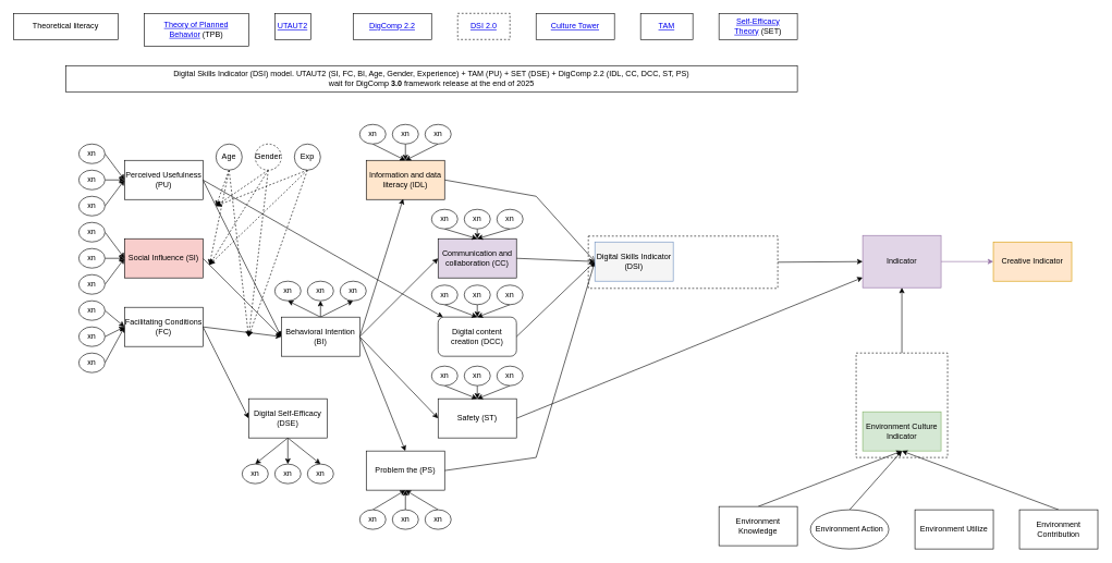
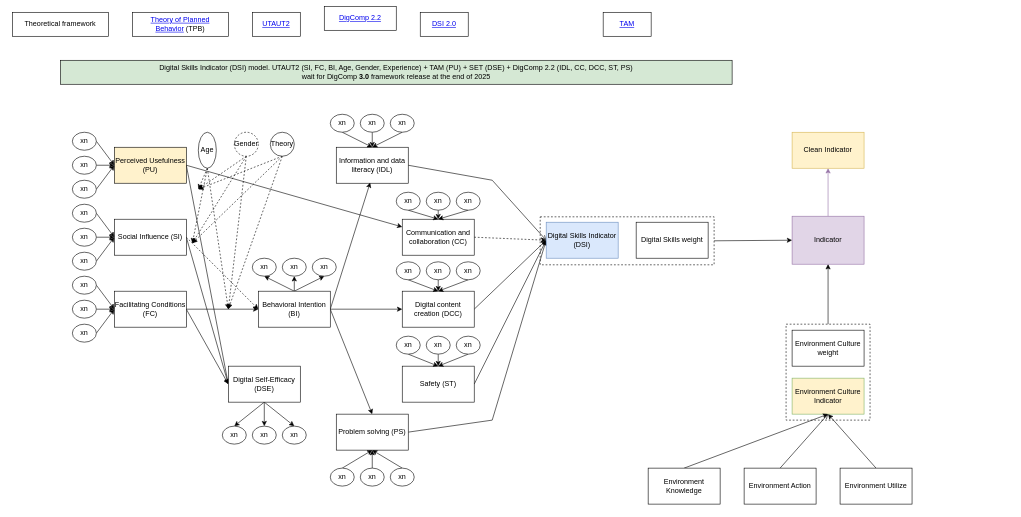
- <mxCell id="18" value="Theoretical literacy" style="rounded=0;whiteSpace=wrap;html=1;" parent="1" vertex="1"><mxGeometry x="20" y="20" width="160" height="40" as="geometry" /></mxCell>
+ <mxCell id="18" value="Theoretical framework" style="rounded=0;whiteSpace=wrap;html=1;" parent="1" vertex="1"><mxGeometry x="20" y="20" width="160" height="40" as="geometry" /></mxCell>
- <mxCell id="20" value="&lt;a href=&quot;https://www.researchgate.net/profile/Andreea-Molnar/publication/261705281/figure/fig2/AS:296846040813569@1447785019231/UTAUT2-Venkatesh-et-al-2012_W640.jpg&quot;&gt;UTAUT2&lt;/a&gt;" style="rounded=0;whiteSpace=wrap;html=1;" parent="1" vertex="1"><mxGeometry x="420" y="20" width="55" height="40" as="geometry" /></mxCell>
+ <mxCell id="20" value="&lt;a href=&quot;https://www.researchgate.net/profile/Andreea-Molnar/publication/261705281/figure/fig2/AS:296846040813569@1447785019231/UTAUT2-Venkatesh-et-al-2012_W640.jpg&quot;&gt;UTAUT2&lt;/a&gt;" style="rounded=0;whiteSpace=wrap;html=1;" parent="1" vertex="1"><mxGeometry x="420" y="20" width="80" height="40" as="geometry" /></mxCell>
- <mxCell id="6" value="&lt;a href=&quot;https://dx.doi.org/10.276/115376&quot;&gt;DigComp 2.2&lt;/a&gt;" style="rounded=0;whiteSpace=wrap;html=1;" parent="1" vertex="1"><mxGeometry x="540" y="20" width="120" height="40" as="geometry" /></mxCell>
+ <mxCell id="6" value="&lt;a href=&quot;https://dx.doi.org/10.276/115376&quot;&gt;DigComp 2.2&lt;/a&gt;" style="rounded=0;whiteSpace=wrap;html=1;" parent="1" vertex="1"><mxGeometry x="540" y="10" width="120" height="40" as="geometry" /></mxCell>
- <mxCell id="5" value="&lt;a href=&quot;https://dx.doi.org/10.276/897803&quot;&gt;DSI 2.0&lt;/a&gt;" style="rounded=0;whiteSpace=wrap;html=1;dashed=1;" parent="1" vertex="1"><mxGeometry x="700" y="20" width="80" height="40" as="geometry" /></mxCell>
+ <mxCell id="5" value="&lt;a href=&quot;https://dx.doi.org/10.276/897803&quot;&gt;DSI 2.0&lt;/a&gt;" style="rounded=0;whiteSpace=wrap;html=1;" parent="1" vertex="1"><mxGeometry x="700" y="20" width="80" height="40" as="geometry" /></mxCell>
- <mxCell id="27" value="&lt;a href=&quot;https://media.springernature.com/full/springer-static/image/art%3A10.101%2Fs43621-024-00350-y/MediaObjects/43621_2024_350_Fig2_HTML.png&quot;&gt;Culture Tower&lt;/a&gt;" style="rounded=0;whiteSpace=wrap;html=1;" parent="1" vertex="1"><mxGeometry x="820" y="20" width="120" height="40" as="geometry" /></mxCell>
- <mxCell id="48" value="&lt;a href=&quot;https://upload.wikimedia.org/wikipedia/commons/6/67/Technology_Acceptance_Model.png&quot;&gt;TAM&lt;/a&gt;" style="rounded=0;whiteSpace=wrap;html=1;" parent="1" vertex="1"><mxGeometry x="980" y="20" width="80" height="40" as="geometry" /></mxCell>
+ <mxCell id="48" value="&lt;a href=&quot;https://upload.wikimedia.org/wikipedia/commons/6/67/Technology_Acceptance_Model.png&quot;&gt;TAM&lt;/a&gt;" style="rounded=0;whiteSpace=wrap;html=1;" parent="1" vertex="1"><mxGeometry x="1005" y="20" width="80" height="40" as="geometry" /></mxCell>
- <mxCell id="129" value="&lt;a href=&quot;https://www.researchgate.net/publication/380258688/figure/fig2/AS:11431281240628974@1714752599769/Self-efficacy-theory-Bandura-1986_W640.jpg&quot;&gt;Self-Efficacy Theory&lt;/a&gt;&amp;nbsp;(SET)" style="rounded=0;whiteSpace=wrap;html=1;" parent="1" vertex="1"><mxGeometry x="1100" y="20" width="120" height="40" as="geometry" /></mxCell>
- <mxCell id="19" value="&lt;a href=&quot;https://cdn.serc.carleton.edu/images/ASCN/change_theories/collection/figure_1._theory_planned_behavior_model_adapted_from_ajzen_2005..webp&quot;&gt;Theory of Planned Behavior&lt;/a&gt;&amp;nbsp;(TPB)" style="rounded=0;whiteSpace=wrap;html=1;" parent="1" vertex="1"><mxGeometry x="220" y="20" width="160" height="50" as="geometry" /></mxCell>
+ <mxCell id="19" value="&lt;a href=&quot;https://cdn.serc.carleton.edu/images/ASCN/change_theories/collection/figure_1._theory_planned_behavior_model_adapted_from_ajzen_2005..webp&quot;&gt;Theory of Planned Behavior&lt;/a&gt;&amp;nbsp;(TPB)" style="rounded=0;whiteSpace=wrap;html=1;" parent="1" vertex="1"><mxGeometry x="220" y="20" width="160" height="40" as="geometry" /></mxCell>
- <mxCell id="4" value="Digital Skills Indicator (DSI) model. UTAUT2 (SI, FC, BI, Age, Gender, Experience) + TAM (PU) + SET (DSE) + DigComp 2.2 (IDL, CC, DCC, ST, PS)&lt;div&gt;wait for&amp;nbsp;DigComp &lt;b&gt;3.0 &lt;/b&gt;framework release at the end of 2025&lt;/div&gt;" style="rounded=0;whiteSpace=wrap;html=1;" parent="1" vertex="1"><mxGeometry x="100" y="100" width="1120" height="40" as="geometry" /></mxCell>
+ <mxCell id="4" value="Digital Skills Indicator (DSI) model. UTAUT2 (SI, FC, BI, Age, Gender, Experience) + TAM (PU) + SET (DSE) + DigComp 2.2 (IDL, CC, DCC, ST, PS)&lt;div&gt;wait for&amp;nbsp;DigComp &lt;b&gt;3.0 &lt;/b&gt;framework release at the end of 2025&lt;/div&gt;" style="rounded=0;whiteSpace=wrap;html=1;fillColor=#d5e8d4;" parent="1" vertex="1"><mxGeometry x="100" y="100" width="1120" height="40" as="geometry" /></mxCell>
- <mxCell id="84" value="Age" style="ellipse;whiteSpace=wrap;html=1;" parent="1" vertex="1"><mxGeometry x="330" y="220" width="40" height="40" as="geometry" /></mxCell>
+ <mxCell id="84" value="Age" style="ellipse;whiteSpace=wrap;html=1;" parent="1" vertex="1"><mxGeometry x="330" y="220" width="30" height="60" as="geometry" /></mxCell>
- <mxCell id="88" value="Exp" style="ellipse;whiteSpace=wrap;html=1;" parent="1" vertex="1"><mxGeometry x="450" y="220" width="40" height="40" as="geometry" /></mxCell>
+ <mxCell id="88" value="Theory" style="ellipse;whiteSpace=wrap;html=1;" parent="1" vertex="1"><mxGeometry x="450" y="220" width="40" height="40" as="geometry" /></mxCell>
+ <mxCell id="23" value="Clean Indicator" style="rounded=0;whiteSpace=wrap;html=1;fillColor=#fff2cc;strokeColor=#d6b656;" parent="1" vertex="1"><mxGeometry x="1320" y="220" width="120" height="60" as="geometry" /></mxCell>
- <mxCell id="35" value="Perceived Usefulness (PU)" style="rounded=0;whiteSpace=wrap;html=1;" parent="1" vertex="1"><mxGeometry x="190" y="245" width="120" height="60" as="geometry" /></mxCell>
+ <mxCell id="35" value="Perceived Usefulness (PU)" style="rounded=0;whiteSpace=wrap;html=1;fillColor=#fff2cc;" parent="1" vertex="1"><mxGeometry x="190" y="245" width="120" height="60" as="geometry" /></mxCell>
- <mxCell id="8" value="Information and data literacy (IDL)" style="rounded=0;whiteSpace=wrap;html=1;fillColor=#ffe6cc;" parent="1" vertex="1"><mxGeometry x="560" y="245" width="120" height="60" as="geometry" /></mxCell>
+ <mxCell id="8" value="Information and data literacy (IDL)" style="rounded=0;whiteSpace=wrap;html=1;" parent="1" vertex="1"><mxGeometry x="560" y="245" width="120" height="60" as="geometry" /></mxCell>
+ <mxCell id="24" style="edgeStyle=orthogonalEdgeStyle;rounded=0;orthogonalLoop=1;jettySize=auto;html=1;exitX=0.5;exitY=0;exitDx=0;exitDy=0;entryX=0.5;entryY=1;entryDx=0;entryDy=0;fillColor=#e1d5e7;strokeColor=#9673a6;" parent="1" source="26" target="23" edge="1"><mxGeometry relative="1" as="geometry" /></mxCell>
- <mxCell id="34" style="rounded=0;orthogonalLoop=1;jettySize=auto;html=1;exitX=1;exitY=0.5;exitDx=0;exitDy=0;" parent="1" source="35" target="12" edge="1"><mxGeometry relative="1" as="geometry" /></mxCell>
+ <mxCell id="34" style="rounded=0;orthogonalLoop=1;jettySize=auto;html=1;exitX=1;exitY=0.5;exitDx=0;exitDy=0;entryX=0;entryY=0.5;entryDx=0;entryDy=0;" parent="1" source="35" target="74" edge="1"><mxGeometry relative="1" as="geometry" /></mxCell>
- <mxCell id="32" value="Social Influence (SI)" style="rounded=0;whiteSpace=wrap;html=1;fillColor=#f8cecc;" parent="1" vertex="1"><mxGeometry x="190" y="365" width="120" height="60" as="geometry" /></mxCell>
+ <mxCell id="32" value="Social Influence (SI)" style="rounded=0;whiteSpace=wrap;html=1;" parent="1" vertex="1"><mxGeometry x="190" y="365" width="120" height="60" as="geometry" /></mxCell>
- <mxCell id="10" value="Communication and collaboration (CC)" style="rounded=0;whiteSpace=wrap;html=1;fillColor=#e1d5e7;" parent="1" vertex="1"><mxGeometry x="670" y="365" width="120" height="60" as="geometry" /></mxCell>
+ <mxCell id="10" value="Communication and collaboration (CC)" style="rounded=0;whiteSpace=wrap;html=1;" parent="1" vertex="1"><mxGeometry x="670" y="365" width="120" height="60" as="geometry" /></mxCell>
- <mxCell id="9" style="rounded=0;orthogonalLoop=1;jettySize=auto;html=1;exitX=1;exitY=0.5;exitDx=0;exitDy=0;entryX=0;entryY=0.5;entryDx=0;entryDy=0;" parent="1" source="10" target="17" edge="1"><mxGeometry relative="1" as="geometry" /></mxCell>
+ <mxCell id="9" style="rounded=0;orthogonalLoop=1;jettySize=auto;html=1;exitX=1;exitY=0.5;exitDx=0;exitDy=0;entryX=0;entryY=0.5;entryDx=0;entryDy=0;dashed=1;" parent="1" source="10" target="17" edge="1"><mxGeometry relative="1" as="geometry" /></mxCell>
- <mxCell id="17" value="Digital Skills Indicator (DSI)" style="rounded=0;whiteSpace=wrap;html=1;fillColor=#f5f5f5;strokeColor=#6c8ebf;" parent="1" vertex="1"><mxGeometry x="910" y="370" width="120" height="60" as="geometry" /></mxCell>
+ <mxCell id="17" value="Digital Skills Indicator (DSI)" style="rounded=0;whiteSpace=wrap;html=1;fillColor=#dae8fc;strokeColor=#6c8ebf;" parent="1" vertex="1"><mxGeometry x="910" y="370" width="120" height="60" as="geometry" /></mxCell>
+ <mxCell id="28" value="Digital Skills weight" style="rounded=0;whiteSpace=wrap;html=1;" parent="1" vertex="1"><mxGeometry x="1060" y="370" width="120" height="60" as="geometry" /></mxCell>
- <mxCell id="25" style="edgeStyle=orthogonalEdgeStyle;rounded=0;orthogonalLoop=1;jettySize=auto;html=1;exitX=1;exitY=0.5;exitDx=0;exitDy=0;entryX=0;entryY=0.5;entryDx=0;entryDy=0;fillColor=#e1d5e7;strokeColor=#9673a6;" parent="1" source="26" target="22" edge="1"><mxGeometry relative="1" as="geometry" /></mxCell>
- <mxCell id="22" value="Creative Indicator" style="rounded=0;whiteSpace=wrap;html=1;fillColor=#ffe6cc;strokeColor=#d79b00;" parent="1" vertex="1"><mxGeometry x="1520" y="370" width="120" height="60" as="geometry" /></mxCell>
- <mxCell id="30" style="rounded=0;orthogonalLoop=1;jettySize=auto;html=1;exitX=1;exitY=0.5;exitDx=0;exitDy=0;entryX=0;entryY=0.5;entryDx=0;entryDy=0;" parent="1" source="32" target="47" edge="1"><mxGeometry relative="1" as="geometry" /></mxCell>
+ <mxCell id="30" style="rounded=0;orthogonalLoop=1;jettySize=auto;html=1;exitX=1;exitY=0.5;exitDx=0;exitDy=0;entryX=0;entryY=0.5;entryDx=0;entryDy=0;dashed=1;" parent="1" source="32" target="47" edge="1"><mxGeometry relative="1" as="geometry" /></mxCell>
- <mxCell id="40" style="rounded=0;orthogonalLoop=1;jettySize=auto;html=1;exitX=1;exitY=0.5;exitDx=0;exitDy=0;entryX=0;entryY=0.5;entryDx=0;entryDy=0;" parent="1" source="47" target="10" edge="1"><mxGeometry relative="1" as="geometry" /></mxCell>
- <mxCell id="33" style="rounded=0;orthogonalLoop=1;jettySize=auto;html=1;exitX=1;exitY=0.5;exitDx=0;exitDy=0;entryX=0;entryY=0.5;entryDx=0;entryDy=0;" parent="1" source="35" target="47" edge="1"><mxGeometry relative="1" as="geometry" /></mxCell>
+ <mxCell id="33" style="rounded=0;orthogonalLoop=1;jettySize=auto;html=1;exitX=1;exitY=0.5;exitDx=0;exitDy=0;" parent="1" source="35" target="10" edge="1"><mxGeometry relative="1" as="geometry" /></mxCell>
- <mxCell id="38" value="Facilitating Conditions (FC)" style="rounded=0;whiteSpace=wrap;html=1;" parent="1" vertex="1"><mxGeometry x="190" y="470" width="120" height="60" as="geometry" /></mxCell>
+ <mxCell id="38" value="Facilitating Conditions (FC)" style="rounded=0;whiteSpace=wrap;html=1;" parent="1" vertex="1"><mxGeometry x="190" y="485" width="120" height="60" as="geometry" /></mxCell>
+ <mxCell id="31" style="rounded=0;orthogonalLoop=1;jettySize=auto;html=1;exitX=1;exitY=0.5;exitDx=0;exitDy=0;entryX=0;entryY=0.5;entryDx=0;entryDy=0;" parent="1" source="32" target="74" edge="1"><mxGeometry relative="1" as="geometry" /></mxCell>
+ <mxCell id="41" style="rounded=0;orthogonalLoop=1;jettySize=auto;html=1;exitX=1;exitY=0.5;exitDx=0;exitDy=0;entryX=0;entryY=0.5;entryDx=0;entryDy=0;" parent="1" source="47" target="12" edge="1"><mxGeometry relative="1" as="geometry" /></mxCell>
- <mxCell id="12" value="Digital content creation (DCC)" style="whiteSpace=wrap;html=1;rounded=1;" parent="1" vertex="1"><mxGeometry x="670" y="485" width="120" height="60" as="geometry" /></mxCell>
+ <mxCell id="12" value="Digital content creation (DCC)" style="rounded=0;whiteSpace=wrap;html=1;" parent="1" vertex="1"><mxGeometry x="670" y="485" width="120" height="60" as="geometry" /></mxCell>
- <mxCell id="13" style="rounded=0;orthogonalLoop=1;jettySize=auto;html=1;exitX=1;exitY=0.5;exitDx=0;exitDy=0;" parent="1" source="14" target="26" edge="1"><mxGeometry relative="1" as="geometry" /></mxCell>
+ <mxCell id="13" style="rounded=0;orthogonalLoop=1;jettySize=auto;html=1;exitX=1;exitY=0.5;exitDx=0;exitDy=0;entryX=0;entryY=0.5;entryDx=0;entryDy=0;" parent="1" source="14" target="17" edge="1"><mxGeometry relative="1" as="geometry" /></mxCell>
- <mxCell id="42" style="rounded=0;orthogonalLoop=1;jettySize=auto;html=1;exitX=1;exitY=0.5;exitDx=0;exitDy=0;entryX=0;entryY=0.5;entryDx=0;entryDy=0;" parent="1" source="47" target="14" edge="1"><mxGeometry relative="1" as="geometry" /></mxCell>
+ <mxCell id="49" value="Environment Culture weight" style="rounded=0;whiteSpace=wrap;html=1;" parent="1" vertex="1"><mxGeometry x="1320" y="550" width="120" height="60" as="geometry" /></mxCell>
- <mxCell id="21" value="Environment Culture Indicator" style="rounded=0;whiteSpace=wrap;html=1;fillColor=#d5e8d4;strokeColor=#82b366;" parent="1" vertex="1"><mxGeometry x="1320" y="630" width="120" height="60" as="geometry" /></mxCell>
+ <mxCell id="21" value="Environment Culture Indicator" style="rounded=0;whiteSpace=wrap;html=1;fillColor=#fff2cc;strokeColor=#82b366;" parent="1" vertex="1"><mxGeometry x="1320" y="630" width="120" height="60" as="geometry" /></mxCell>
- <mxCell id="53" style="rounded=0;orthogonalLoop=1;jettySize=auto;html=1;exitX=0.5;exitY=0;exitDx=0;exitDy=0;entryX=0.5;entryY=1;entryDx=0;entryDy=0;" parent="1" source="54" target="21" edge="1"><mxGeometry relative="1" as="geometry" /></mxCell>
+ <mxCell id="53" style="rounded=0;orthogonalLoop=1;jettySize=auto;html=1;exitX=0.5;exitY=0;exitDx=0;exitDy=0;entryX=0.5;entryY=1;entryDx=0;entryDy=0;endArrow=open;" parent="1" source="54" target="21" edge="1"><mxGeometry relative="1" as="geometry" /></mxCell>
- <mxCell id="16" value="Problem the (PS)" style="rounded=0;whiteSpace=wrap;html=1;" parent="1" vertex="1"><mxGeometry x="560" y="690" width="120" height="60" as="geometry" /></mxCell>
+ <mxCell id="16" value="Problem solving (PS)" style="rounded=0;whiteSpace=wrap;html=1;" parent="1" vertex="1"><mxGeometry x="560" y="690" width="120" height="60" as="geometry" /></mxCell>
- <mxCell id="57" style="rounded=0;orthogonalLoop=1;jettySize=auto;html=1;exitX=0.5;exitY=0;exitDx=0;exitDy=0;entryX=0.5;entryY=1;entryDx=0;entryDy=0;" parent="1" source="58" target="21" edge="1"><mxGeometry relative="1" as="geometry" /></mxCell>
+ <mxCell id="55" style="rounded=0;orthogonalLoop=1;jettySize=auto;html=1;exitX=0.5;exitY=0;exitDx=0;exitDy=0;entryX=0.5;entryY=1;entryDx=0;entryDy=0;" parent="1" source="56" target="21" edge="1"><mxGeometry relative="1" as="geometry" /></mxCell>
- <mxCell id="52" value="Environment Knowledge" style="rounded=0;whiteSpace=wrap;html=1;" parent="1" vertex="1"><mxGeometry x="1100" y="775" width="120" height="60" as="geometry" /></mxCell>
+ <mxCell id="52" value="Environment Knowledge" style="rounded=0;whiteSpace=wrap;html=1;" parent="1" vertex="1"><mxGeometry x="1080" y="780" width="120" height="60" as="geometry" /></mxCell>
- <mxCell id="54" value="Environment Action" style="ellipse;whiteSpace=wrap;html=1;" parent="1" vertex="1"><mxGeometry x="1240" y="780" width="120" height="60" as="geometry" /></mxCell>
+ <mxCell id="54" value="Environment Action" style="rounded=0;whiteSpace=wrap;html=1;" parent="1" vertex="1"><mxGeometry x="1240" y="780" width="120" height="60" as="geometry" /></mxCell>
- <mxCell id="58" value="Environment Contribution" style="rounded=0;whiteSpace=wrap;html=1;" parent="1" vertex="1"><mxGeometry x="1560" y="780" width="120" height="60" as="geometry" /></mxCell>
